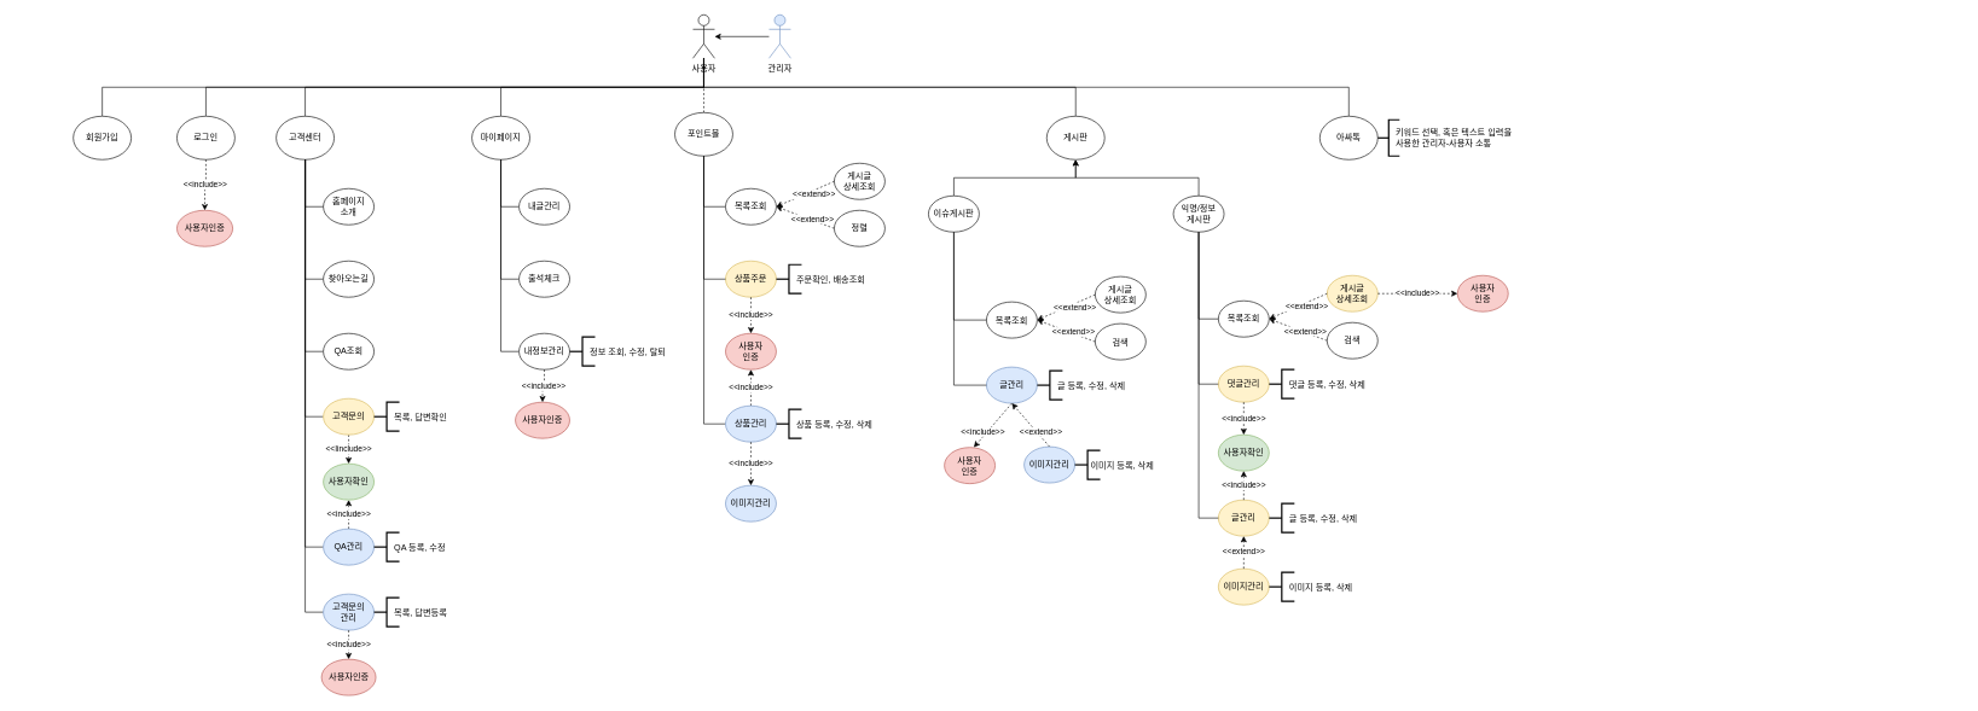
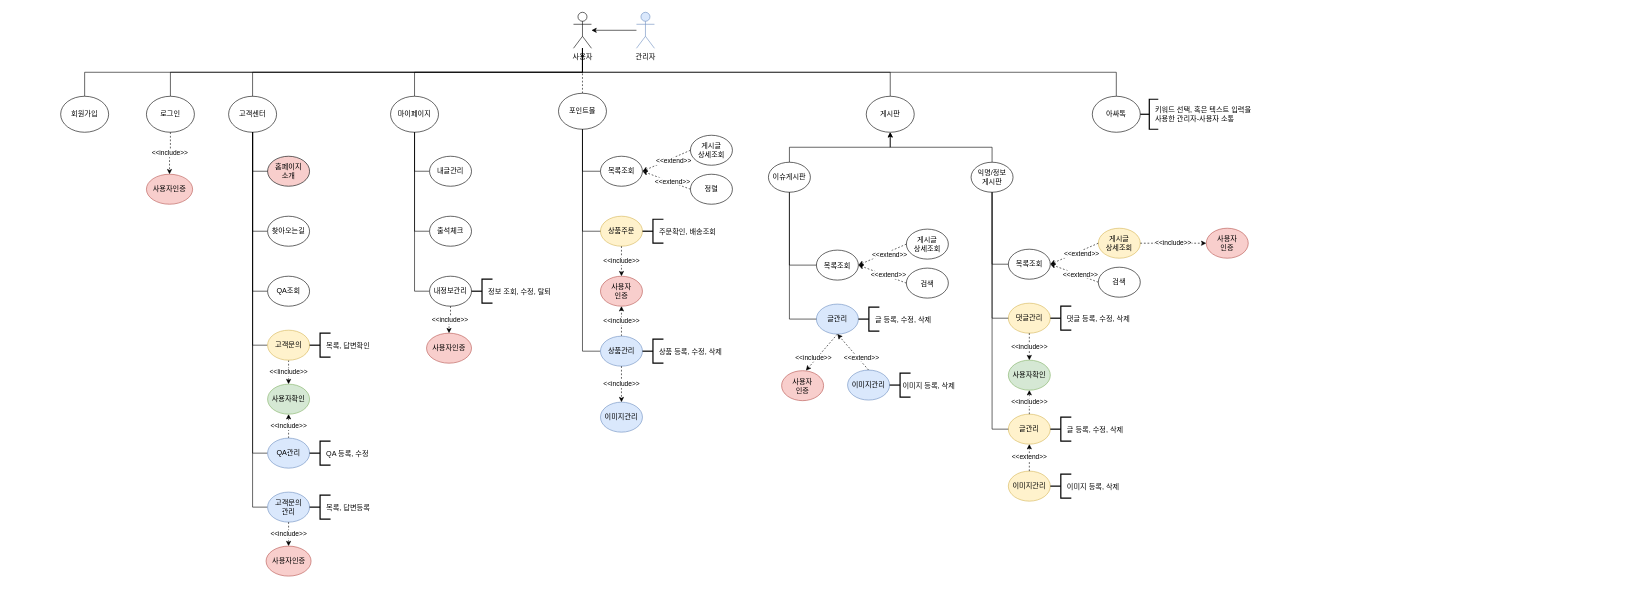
- <mxCell id="105" value="홈페이지&lt;br&gt;소개" style="ellipse;whiteSpace=wrap;html=1;rotation=0;direction=east;" vertex="1" parent="3"><mxGeometry x="425" y="240" width="70" height="50" as="geometry" /></mxCell>
+ <mxCell id="105" value="홈페이지&lt;br&gt;소개" style="ellipse;whiteSpace=wrap;html=1;rotation=0;direction=east;fillColor=#f8cecc;" vertex="1" parent="3"><mxGeometry x="425" y="240" width="70" height="50" as="geometry" /></mxCell>
